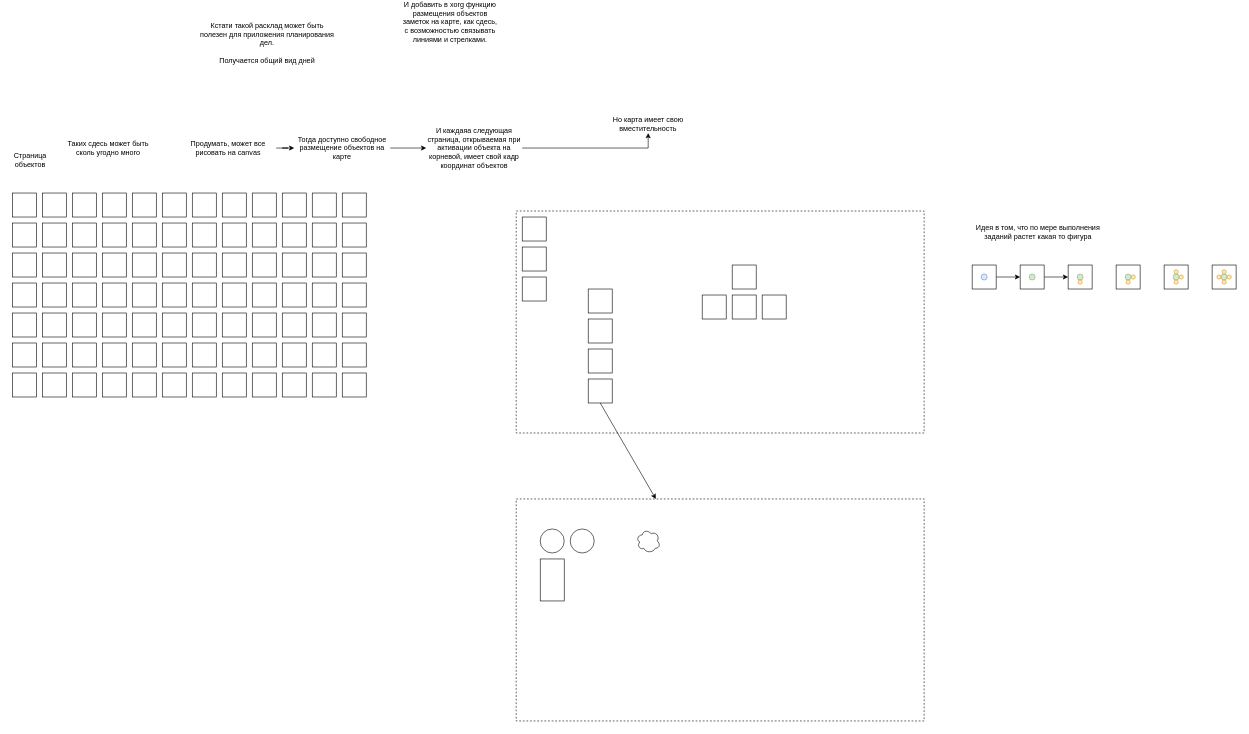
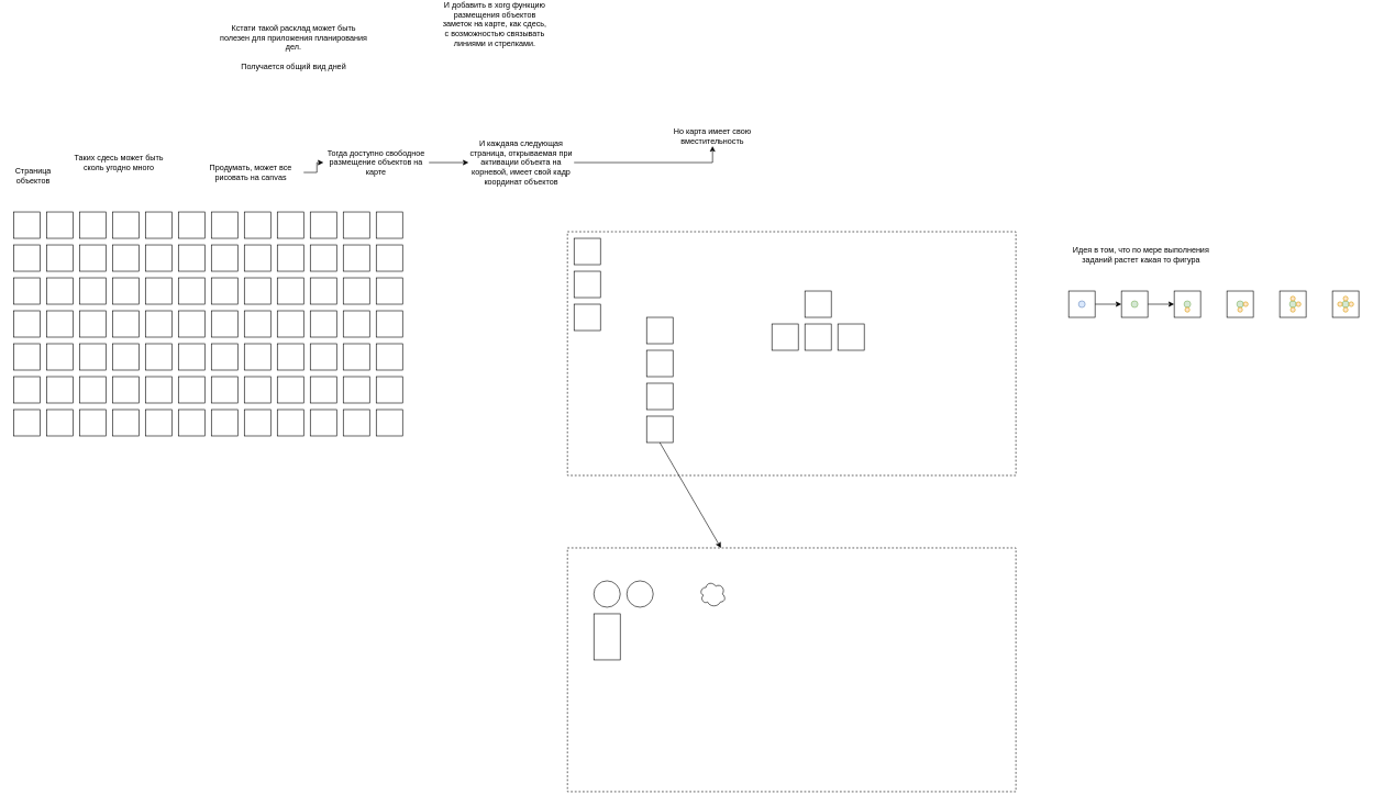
- <mxCell id="91" value="Продумать, может все рисовать на canvas" style="text;html=1;strokeColor=none;fillColor=none;align=center;verticalAlign=middle;whiteSpace=wrap;rounded=0;" parent="1" vertex="1"><mxGeometry x="300" y="230" width="160" height="30" as="geometry" /></mxCell>
+ <mxCell id="91" value="Продумать, может все рисовать на canvas" style="text;html=1;strokeColor=none;fillColor=none;align=center;verticalAlign=middle;whiteSpace=wrap;rounded=0;" parent="1" vertex="1"><mxGeometry x="300" y="245" width="160" height="30" as="geometry" /></mxCell>
